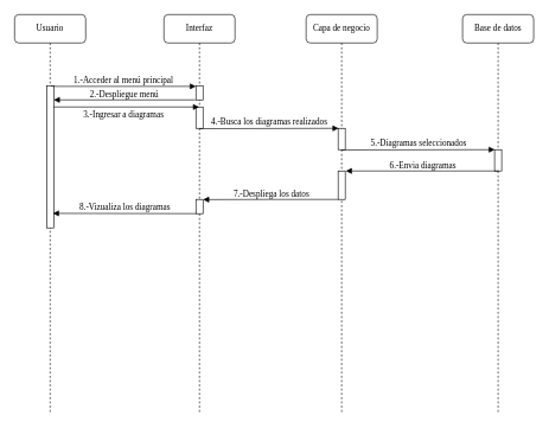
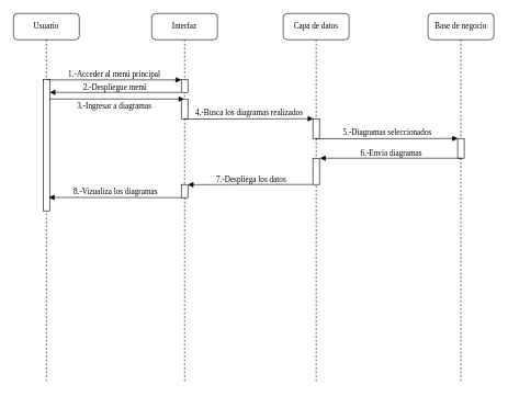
- <mxCell id="6" value="Capa de negocio" style="shape=umlLifeline;perimeter=lifelinePerimeter;whiteSpace=wrap;html=1;container=1;collapsible=0;recursiveResize=0;outlineConnect=0;rounded=1;shadow=0;comic=0;labelBackgroundColor=none;strokeWidth=1;fontFamily=Verdana;fontSize=12;align=center;" vertex="1" parent="1"><mxGeometry x="430" y="20" width="100" height="560" as="geometry" /></mxCell>
+ <mxCell id="6" value="Capa de datos" style="shape=umlLifeline;perimeter=lifelinePerimeter;whiteSpace=wrap;html=1;container=1;collapsible=0;recursiveResize=0;outlineConnect=0;rounded=1;shadow=0;comic=0;labelBackgroundColor=none;strokeWidth=1;fontFamily=Verdana;fontSize=12;align=center;" vertex="1" parent="1"><mxGeometry x="430" y="20" width="100" height="560" as="geometry" /></mxCell>
- <mxCell id="9" value="Base de datos" style="shape=umlLifeline;perimeter=lifelinePerimeter;whiteSpace=wrap;html=1;container=1;collapsible=0;recursiveResize=0;outlineConnect=0;rounded=1;shadow=0;comic=0;labelBackgroundColor=none;strokeWidth=1;fontFamily=Verdana;fontSize=12;align=center;" vertex="1" parent="1"><mxGeometry x="650" y="20" width="100" height="560" as="geometry" /></mxCell>
+ <mxCell id="9" value="Base de negocio" style="shape=umlLifeline;perimeter=lifelinePerimeter;whiteSpace=wrap;html=1;container=1;collapsible=0;recursiveResize=0;outlineConnect=0;rounded=1;shadow=0;comic=0;labelBackgroundColor=none;strokeWidth=1;fontFamily=Verdana;fontSize=12;align=center;" vertex="1" parent="1"><mxGeometry x="650" y="20" width="100" height="560" as="geometry" /></mxCell>
